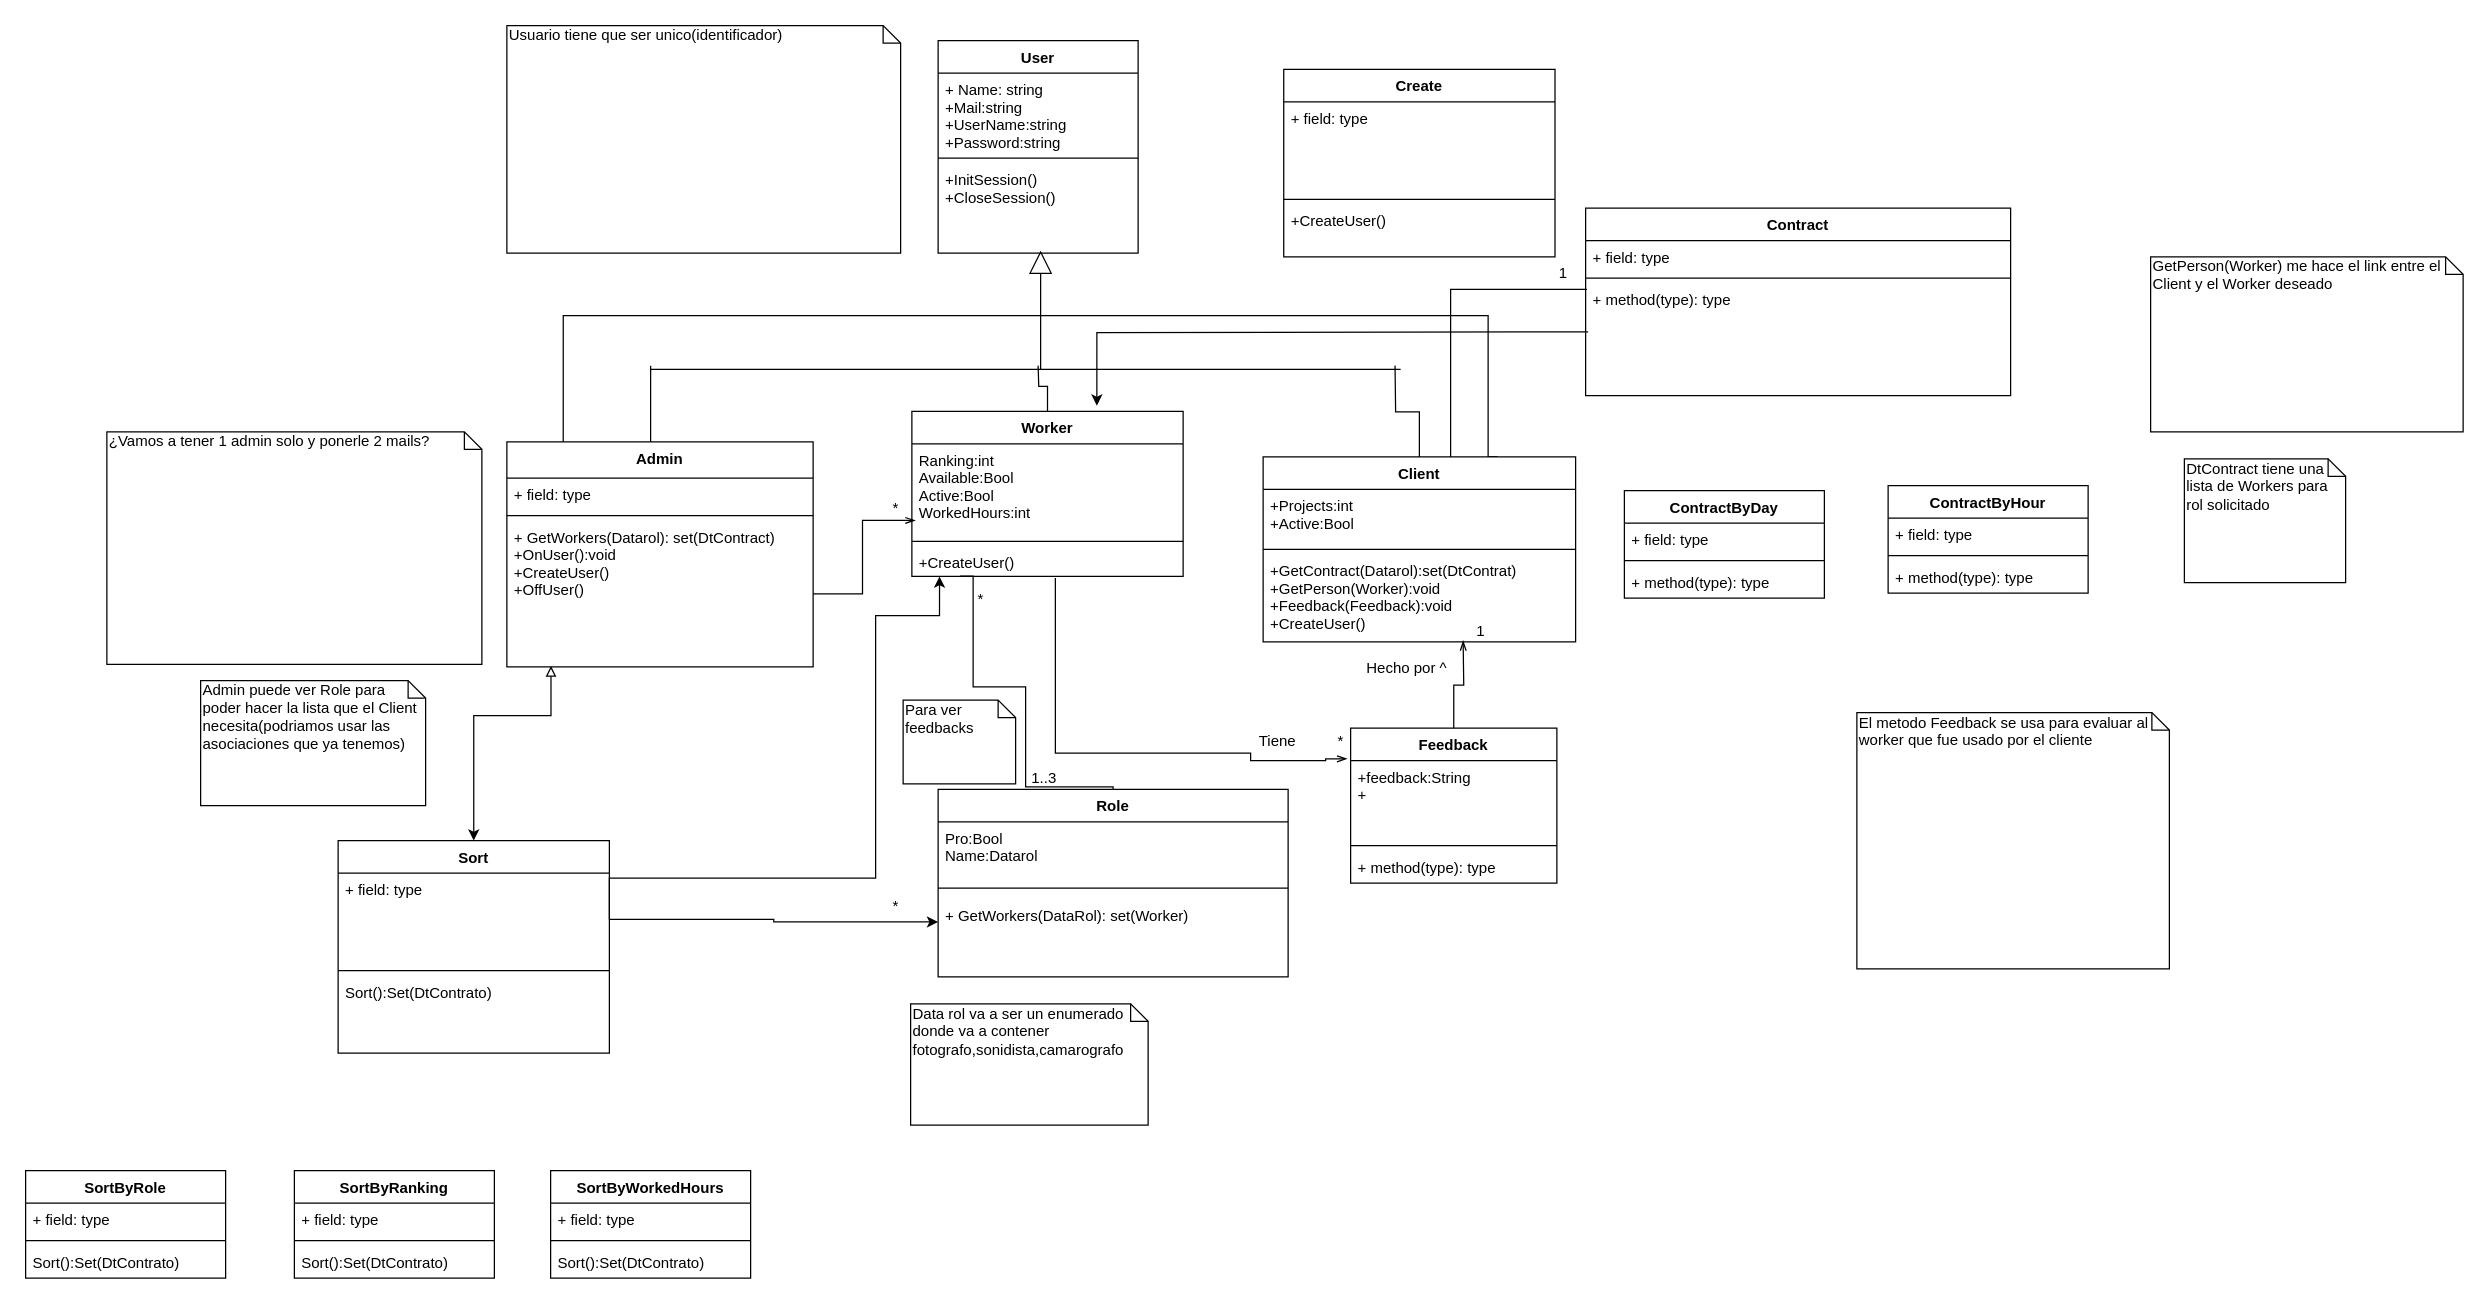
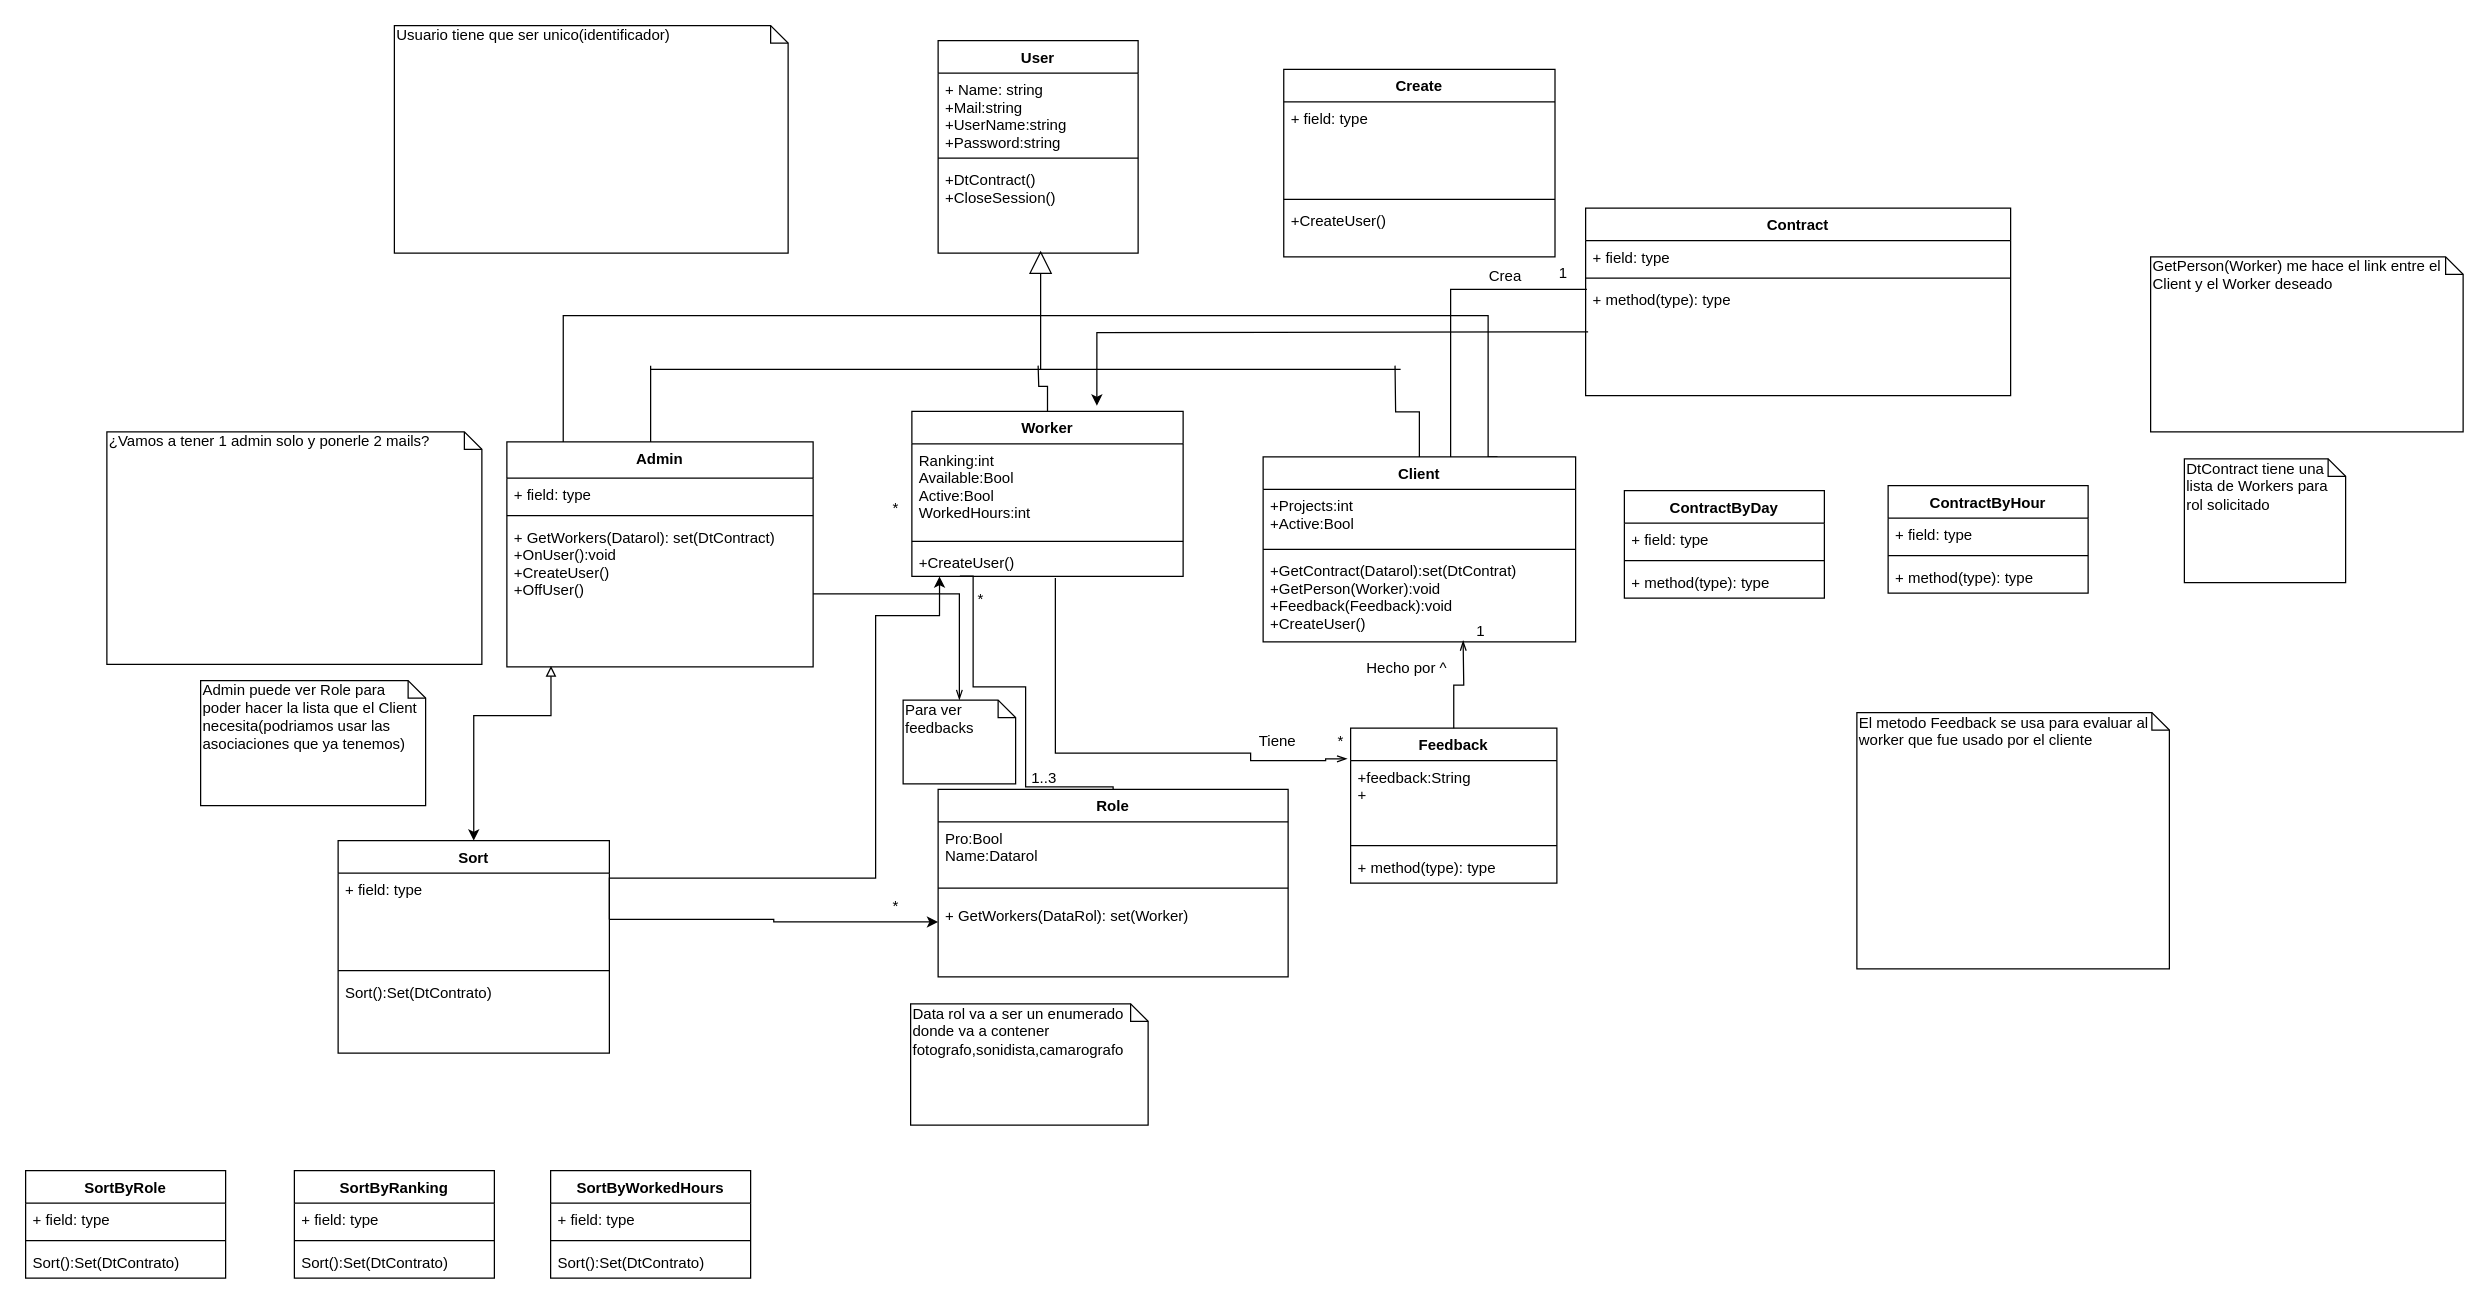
- <mxCell id="40" value="Usuario tiene que ser unico(identificador)" style="shape=note;whiteSpace=wrap;html=1;size=14;verticalAlign=top;align=left;spacingTop=-6;" parent="1" vertex="1"><mxGeometry x="405" y="20" width="315" height="182" as="geometry" /></mxCell>
+ <mxCell id="40" value="Usuario tiene que ser unico(identificador)" style="shape=note;whiteSpace=wrap;html=1;size=14;verticalAlign=top;align=left;spacingTop=-6;" parent="1" vertex="1"><mxGeometry x="315" y="20" width="315" height="182" as="geometry" /></mxCell>
- <mxCell id="5" value="+InitSession()&#10;+CloseSession()&#10;&#10;" style="text;strokeColor=none;fillColor=none;align=left;verticalAlign=top;spacingLeft=4;spacingRight=4;overflow=hidden;rotatable=0;points=[[0,0.5],[1,0.5]];portConstraint=eastwest;" parent="2" vertex="1"><mxGeometry y="98" width="160" height="72" as="geometry" /></mxCell>
+ <mxCell id="5" value="+DtContract()&#10;+CloseSession()&#10;&#10;" style="text;strokeColor=none;fillColor=none;align=left;verticalAlign=top;spacingLeft=4;spacingRight=4;overflow=hidden;rotatable=0;points=[[0,0.5],[1,0.5]];portConstraint=eastwest;" parent="2" vertex="1"><mxGeometry y="98" width="160" height="72" as="geometry" /></mxCell>
+ <mxCell id="67" value="Crea" style="text;html=1;resizable=0;points=[];autosize=1;align=left;verticalAlign=top;spacingTop=-4;" vertex="1" parent="1"><mxGeometry x="1188.5" y="211" width="40" height="20" as="geometry" /></mxCell>
- <mxCell id="32" style="edgeStyle=orthogonalEdgeStyle;rounded=0;orthogonalLoop=1;jettySize=auto;html=1;exitX=1;exitY=0.5;exitDx=0;exitDy=0;entryX=0.013;entryY=0.829;entryDx=0;entryDy=0;entryPerimeter=0;startArrow=none;startFill=0;endArrow=openThin;endFill=0;" parent="1" source="46" target="11" edge="1"><mxGeometry relative="1" as="geometry" /></mxCell>
+ <mxCell id="32" style="edgeStyle=orthogonalEdgeStyle;rounded=0;orthogonalLoop=1;jettySize=auto;html=1;exitX=1;exitY=0.5;exitDx=0;exitDy=0;startArrow=none;startFill=0;endArrow=openThin;endFill=0;" parent="1" source="46" target="52" edge="1"><mxGeometry relative="1" as="geometry" /></mxCell>
